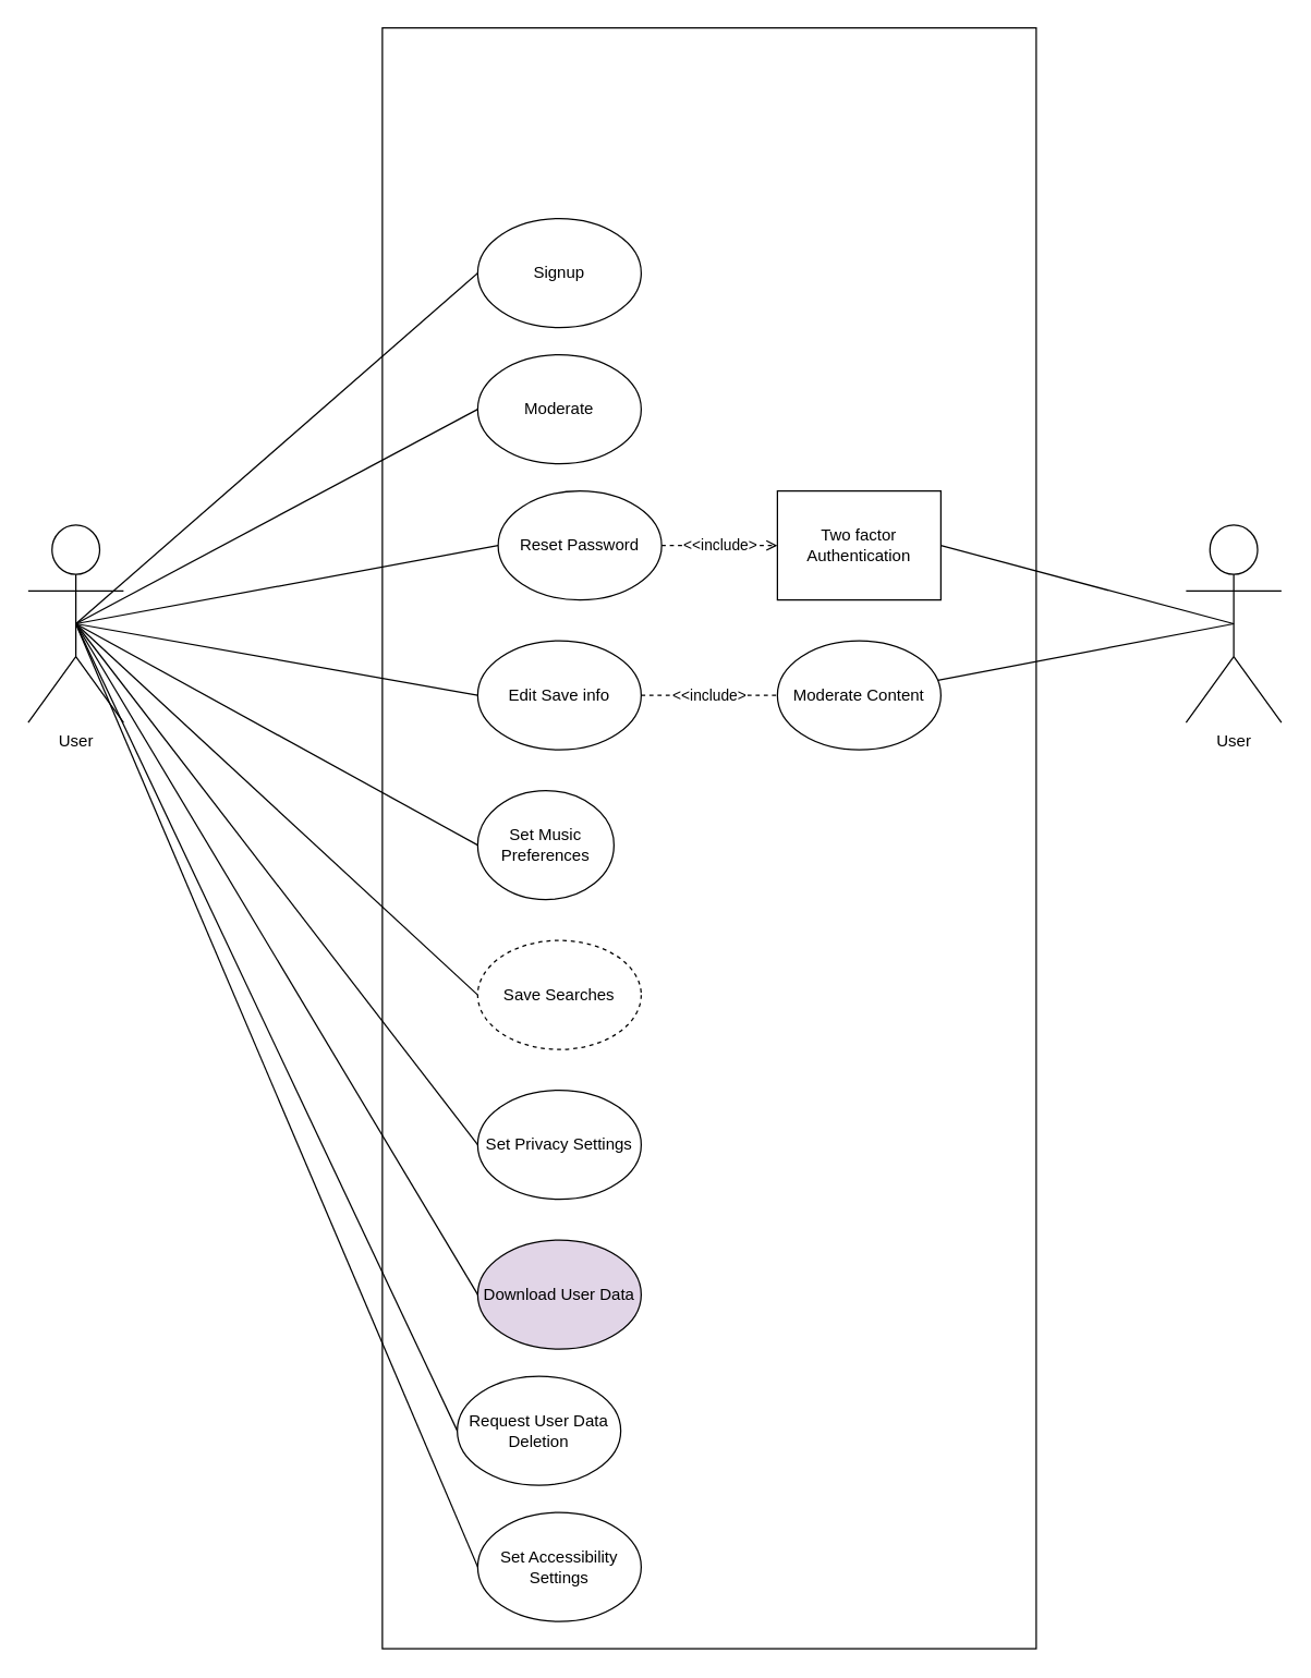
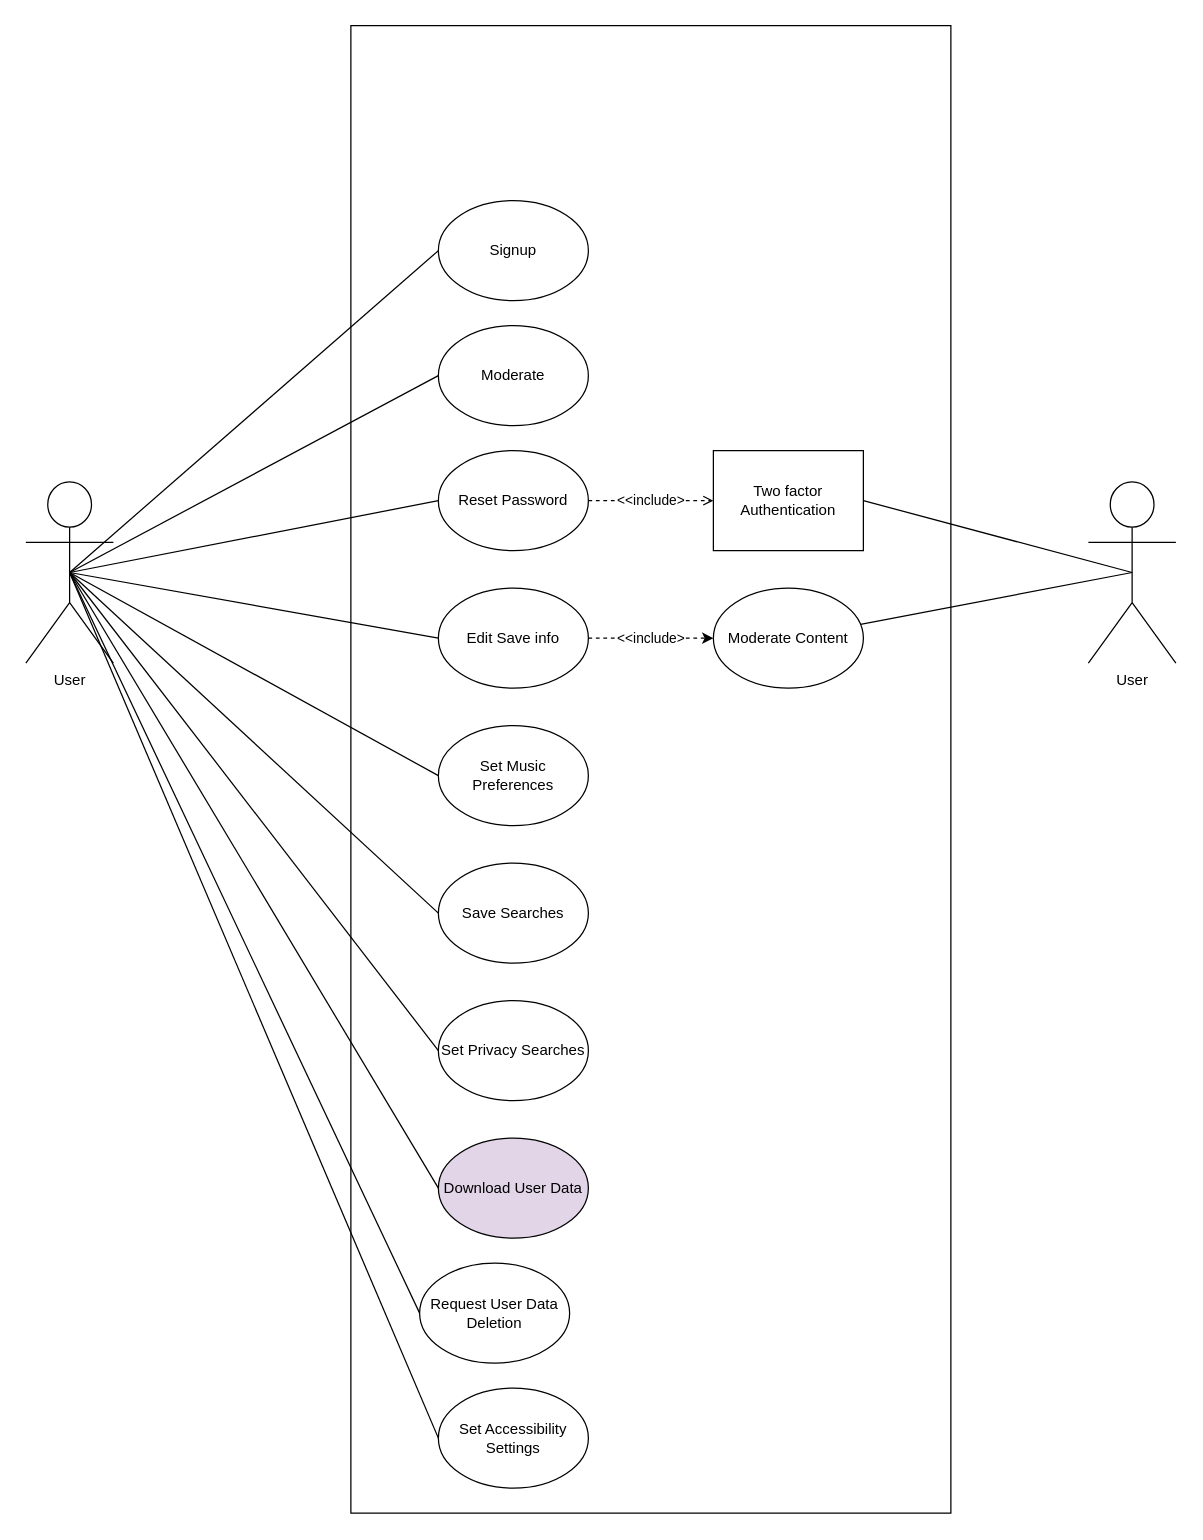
- <mxCell id="23" value="Reset Password" style="ellipse;whiteSpace=wrap;html=1;" parent="1" vertex="1"><mxGeometry x="365" y="360" width="120" height="80" as="geometry" /></mxCell>
+ <mxCell id="23" value="Reset Password" style="ellipse;whiteSpace=wrap;html=1;" parent="1" vertex="1"><mxGeometry x="350" y="360" width="120" height="80" as="geometry" /></mxCell>
- <mxCell id="27" value="&amp;lt;&amp;lt;include&amp;gt;" style="rounded=0;orthogonalLoop=1;jettySize=auto;html=1;entryX=0;entryY=0.5;entryDx=0;entryDy=0;dashed=1;exitX=1;exitY=0.5;exitDx=0;exitDy=0;endArrow=none;" edge="1" parent="1" source="22" target="26"><mxGeometry relative="1" as="geometry"><mxPoint x="480" y="410" as="sourcePoint" /><mxPoint x="580" y="410" as="targetPoint" /></mxGeometry></mxCell>
+ <mxCell id="27" value="&amp;lt;&amp;lt;include&amp;gt;" style="rounded=0;orthogonalLoop=1;jettySize=auto;html=1;entryX=0;entryY=0.5;entryDx=0;entryDy=0;dashed=1;exitX=1;exitY=0.5;exitDx=0;exitDy=0;" edge="1" parent="1" source="22" target="26"><mxGeometry relative="1" as="geometry"><mxPoint x="480" y="410" as="sourcePoint" /><mxPoint x="580" y="410" as="targetPoint" /></mxGeometry></mxCell>
- <mxCell id="21" value="Set Music Preferences" style="ellipse;whiteSpace=wrap;html=1;" parent="1" vertex="1"><mxGeometry x="350" y="580" width="100" height="80" as="geometry" /></mxCell>
+ <mxCell id="21" value="Set Music Preferences" style="ellipse;whiteSpace=wrap;html=1;" parent="1" vertex="1"><mxGeometry x="350" y="580" width="120" height="80" as="geometry" /></mxCell>
- <mxCell id="18" value="Save Searches" style="ellipse;whiteSpace=wrap;html=1;dashed=1;" parent="1" vertex="1"><mxGeometry x="350" y="690" width="120" height="80" as="geometry" /></mxCell>
+ <mxCell id="18" value="Save Searches" style="ellipse;whiteSpace=wrap;html=1;" parent="1" vertex="1"><mxGeometry x="350" y="690" width="120" height="80" as="geometry" /></mxCell>
- <mxCell id="17" value="Set Privacy Settings" style="ellipse;whiteSpace=wrap;html=1;" parent="1" vertex="1"><mxGeometry x="350" y="800" width="120" height="80" as="geometry" /></mxCell>
+ <mxCell id="17" value="Set Privacy Searches" style="ellipse;whiteSpace=wrap;html=1;" parent="1" vertex="1"><mxGeometry x="350" y="800" width="120" height="80" as="geometry" /></mxCell>
